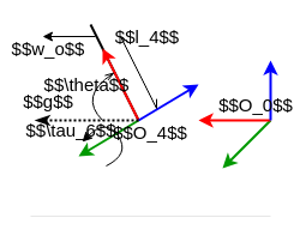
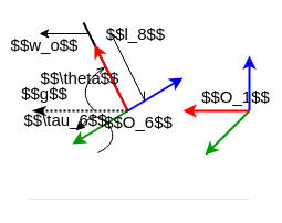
- <mxCell id="20" value="$$l_4$$" style="text;html=1;strokeColor=none;fillColor=none;align=center;verticalAlign=middle;whiteSpace=wrap;rounded=0;fontSize=15;" parent="1" vertex="1"><mxGeometry x="100" y="20" width="45" height="20" as="geometry" /></mxCell>
+ <mxCell id="20" value="$$l_8$$" style="text;html=1;strokeColor=none;fillColor=none;align=center;verticalAlign=middle;whiteSpace=wrap;rounded=0;fontSize=15;" parent="1" vertex="1"><mxGeometry x="100" y="20" width="45" height="20" as="geometry" /></mxCell>
- <mxCell id="13" value="$$O_0$$" style="text;html=1;strokeColor=none;fillColor=none;align=center;verticalAlign=middle;whiteSpace=wrap;rounded=0;fontSize=15;" parent="1" vertex="1"><mxGeometry x="193" y="77" width="40" height="20" as="geometry" /></mxCell>
+ <mxCell id="13" value="$$O_1$$" style="text;html=1;strokeColor=none;fillColor=none;align=center;verticalAlign=middle;whiteSpace=wrap;rounded=0;fontSize=15;" parent="1" vertex="1"><mxGeometry x="193" y="77" width="40" height="20" as="geometry" /></mxCell>
- <mxCell id="12" value="$$O_4$$" style="text;html=1;strokeColor=none;fillColor=none;align=center;verticalAlign=middle;whiteSpace=wrap;rounded=0;fontSize=15;" parent="1" vertex="1"><mxGeometry x="105" y="100" width="40" height="20" as="geometry" /></mxCell>
+ <mxCell id="12" value="$$O_6$$" style="text;html=1;strokeColor=none;fillColor=none;align=center;verticalAlign=middle;whiteSpace=wrap;rounded=0;fontSize=15;" parent="1" vertex="1"><mxGeometry x="105" y="100" width="40" height="20" as="geometry" /></mxCell>
